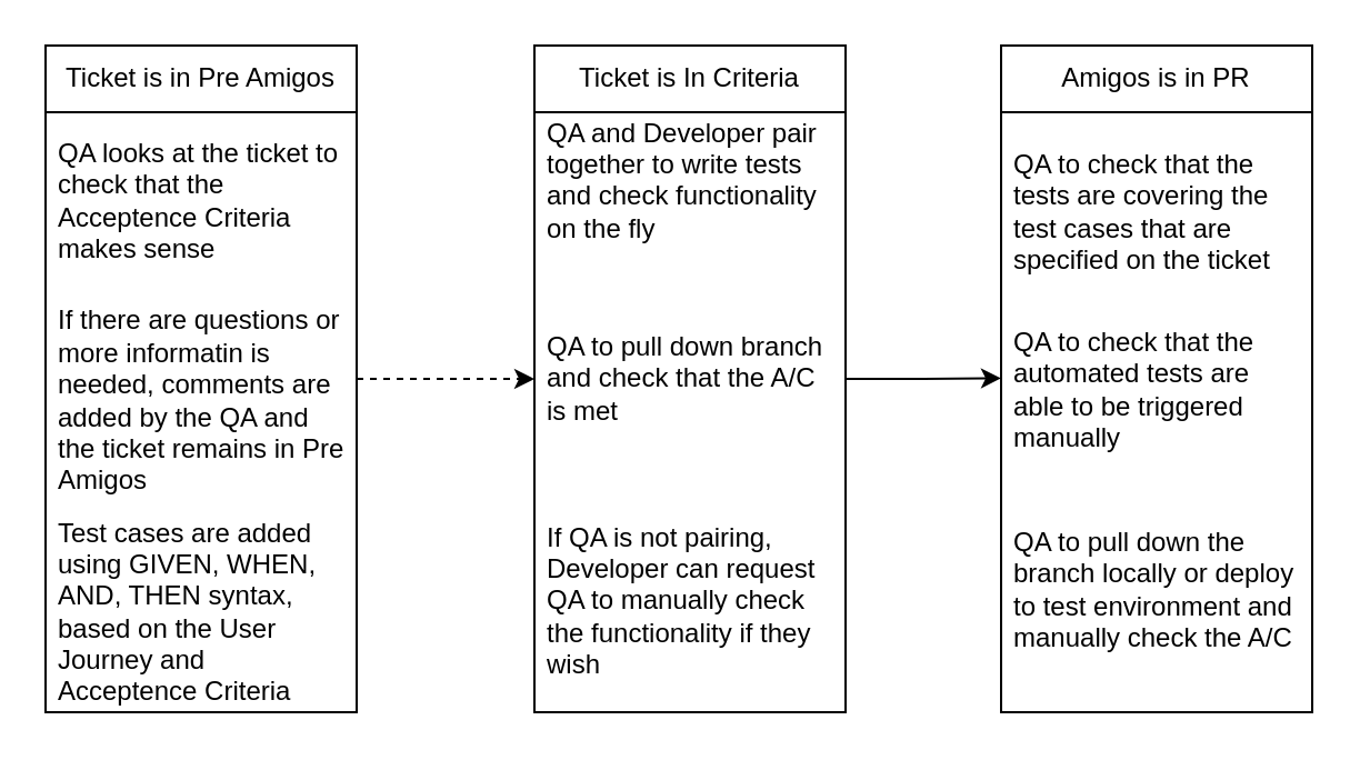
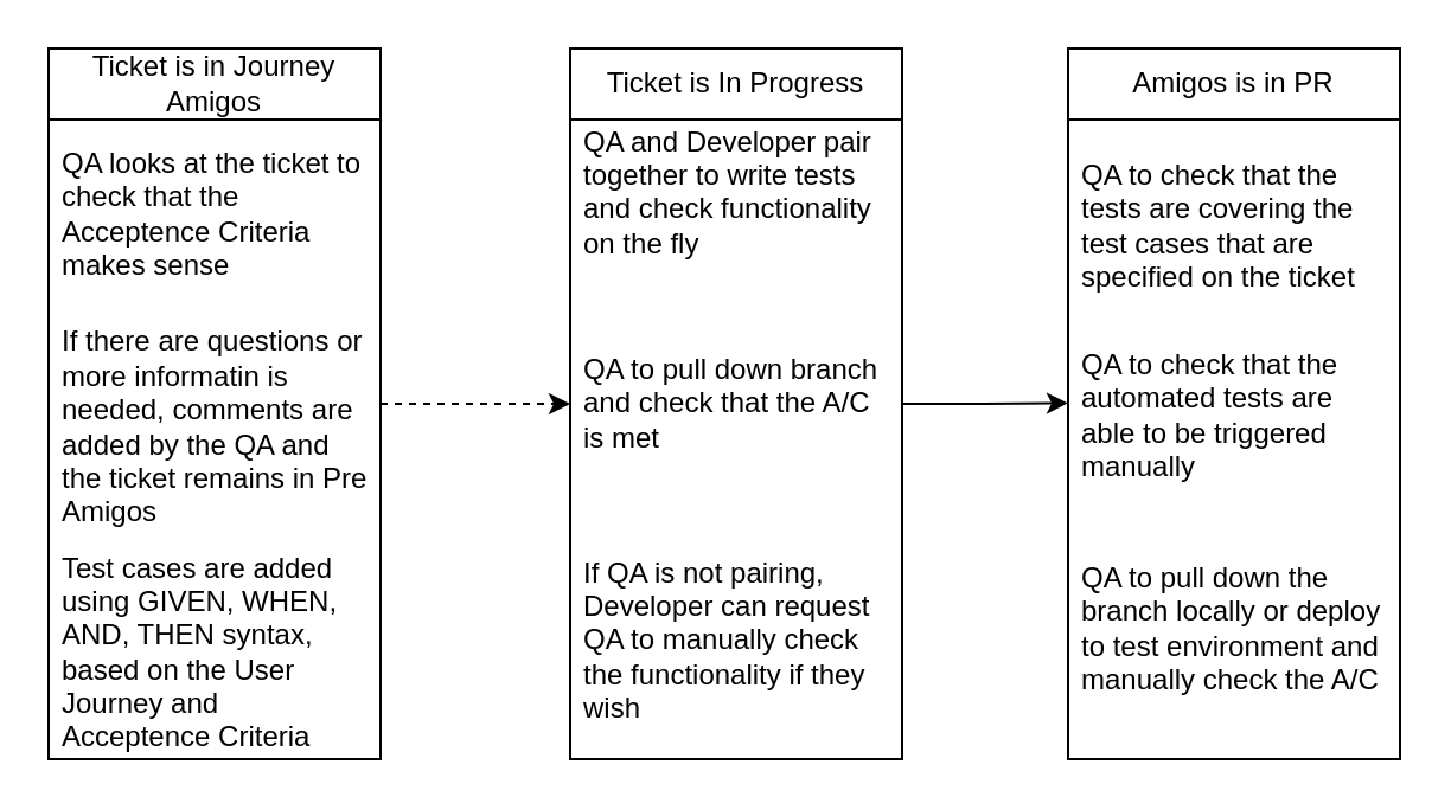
- <mxCell id="3" value="Ticket is in Pre Amigos" style="swimlane;fontStyle=0;childLayout=stackLayout;horizontal=1;startSize=30;horizontalStack=0;resizeParent=1;resizeParentMax=0;resizeLast=0;collapsible=1;marginBottom=0;whiteSpace=wrap;html=1;" vertex="1" parent="1"><mxGeometry x="20" y="20" width="140" height="300" as="geometry" /></mxCell>
+ <mxCell id="3" value="Ticket is in Journey Amigos" style="swimlane;fontStyle=0;childLayout=stackLayout;horizontal=1;startSize=30;horizontalStack=0;resizeParent=1;resizeParentMax=0;resizeLast=0;collapsible=1;marginBottom=0;whiteSpace=wrap;html=1;" vertex="1" parent="1"><mxGeometry x="20" y="20" width="140" height="300" as="geometry" /></mxCell>
- <mxCell id="11" value="Ticket is In Criteria" style="swimlane;fontStyle=0;childLayout=stackLayout;horizontal=1;startSize=30;horizontalStack=0;resizeParent=1;resizeParentMax=0;resizeLast=0;collapsible=1;marginBottom=0;whiteSpace=wrap;html=1;" vertex="1" parent="1"><mxGeometry x="240" y="20" width="140" height="300" as="geometry" /></mxCell>
+ <mxCell id="11" value="Ticket is In Progress" style="swimlane;fontStyle=0;childLayout=stackLayout;horizontal=1;startSize=30;horizontalStack=0;resizeParent=1;resizeParentMax=0;resizeLast=0;collapsible=1;marginBottom=0;whiteSpace=wrap;html=1;" vertex="1" parent="1"><mxGeometry x="240" y="20" width="140" height="300" as="geometry" /></mxCell>
